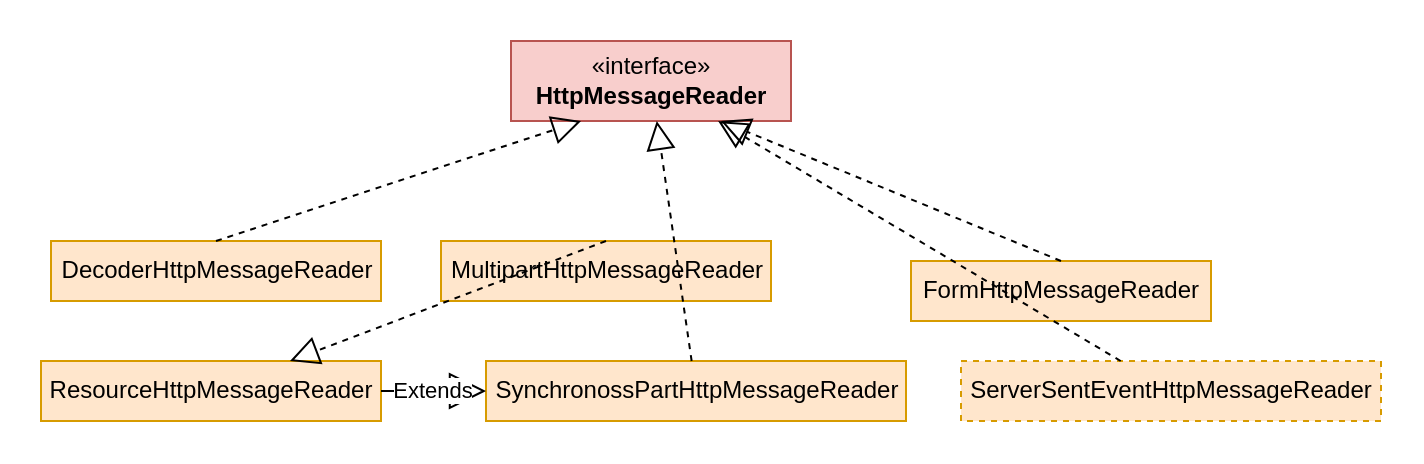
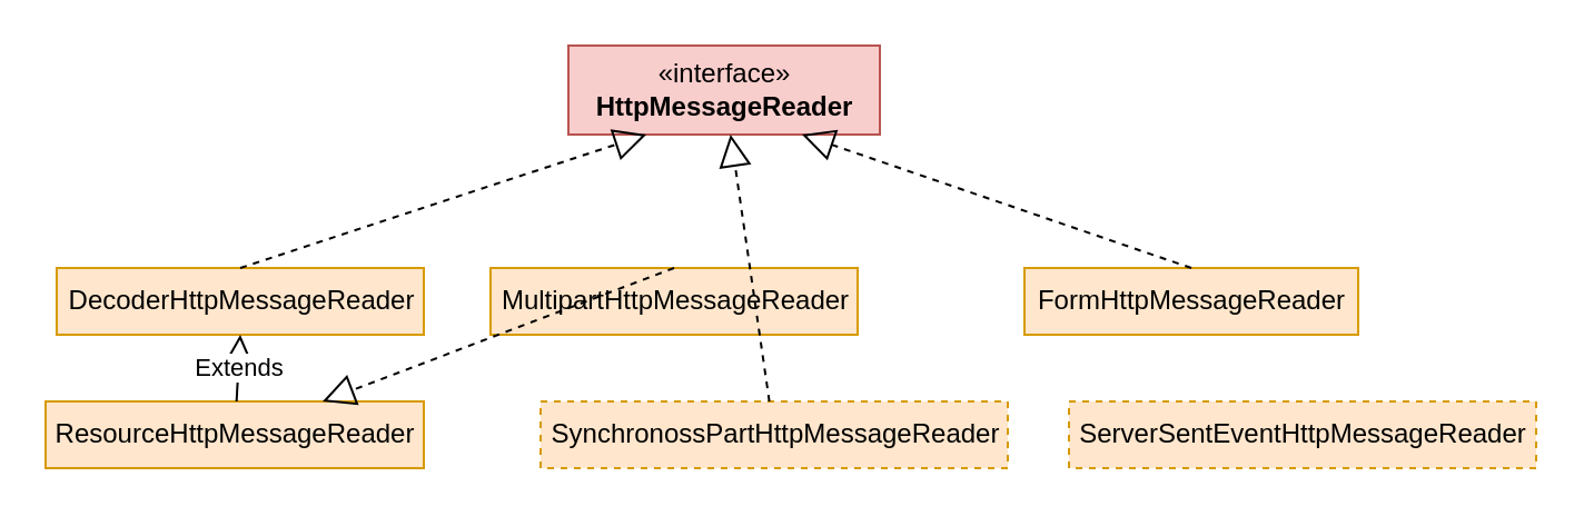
- <mxCell id="12" value="" style="endArrow=block;dashed=1;endFill=0;endSize=12;html=1;rounded=0;" parent="1" source="8" target="2" edge="1"><mxGeometry width="160" relative="1" as="geometry"><mxPoint x="260" y="270" as="sourcePoint" /><mxPoint x="370" y="60" as="targetPoint" /></mxGeometry></mxCell>
- <mxCell id="7" value="FormHttpMessageReader" style="html=1;fillColor=#ffe6cc;strokeColor=#d79b00;" parent="1" vertex="1"><mxGeometry x="455" y="130" width="150" height="30" as="geometry" /></mxCell>
+ <mxCell id="7" value="FormHttpMessageReader" style="html=1;fillColor=#ffe6cc;strokeColor=#d79b00;" parent="1" vertex="1"><mxGeometry x="460" y="120" width="150" height="30" as="geometry" /></mxCell>
- <mxCell id="14" value="Extends" style="endArrow=block;endSize=16;endFill=0;html=1;rounded=0;" edge="1" parent="1" source="5" target="3"><mxGeometry width="160" relative="1" as="geometry"><mxPoint x="330" y="210" as="sourcePoint" /><mxPoint x="490" y="210" as="targetPoint" /></mxGeometry></mxCell>
+ <mxCell id="14" value="Extends" style="endArrow=block;endSize=16;endFill=0;html=1;rounded=0;entryX=0.5;entryY=1;entryDx=0;entryDy=0;" edge="1" parent="1" source="5" target="6"><mxGeometry width="160" relative="1" as="geometry"><mxPoint x="330" y="210" as="sourcePoint" /><mxPoint x="490" y="210" as="targetPoint" /></mxGeometry></mxCell>
- <mxCell id="3" value="SynchronossPartHttpMessageReader" style="html=1;fillColor=#ffe6cc;strokeColor=#d79b00;" parent="1" vertex="1"><mxGeometry x="242.5" y="180" width="210" height="30" as="geometry" /></mxCell>
+ <mxCell id="3" value="SynchronossPartHttpMessageReader" style="html=1;fillColor=#ffe6cc;strokeColor=#d79b00;dashed=1;" parent="1" vertex="1"><mxGeometry x="242.5" y="180" width="210" height="30" as="geometry" /></mxCell>
